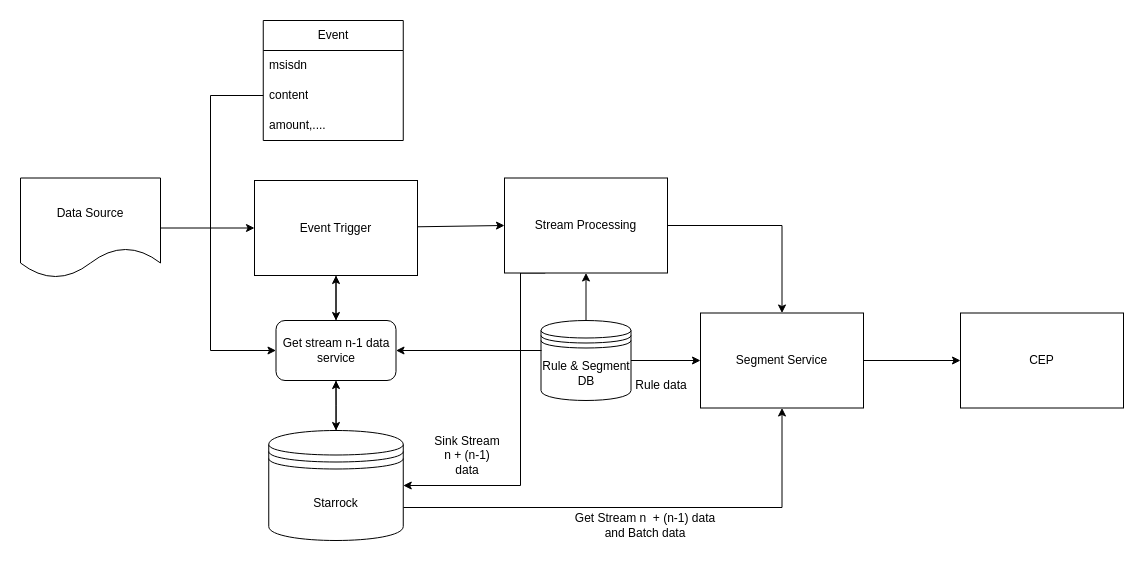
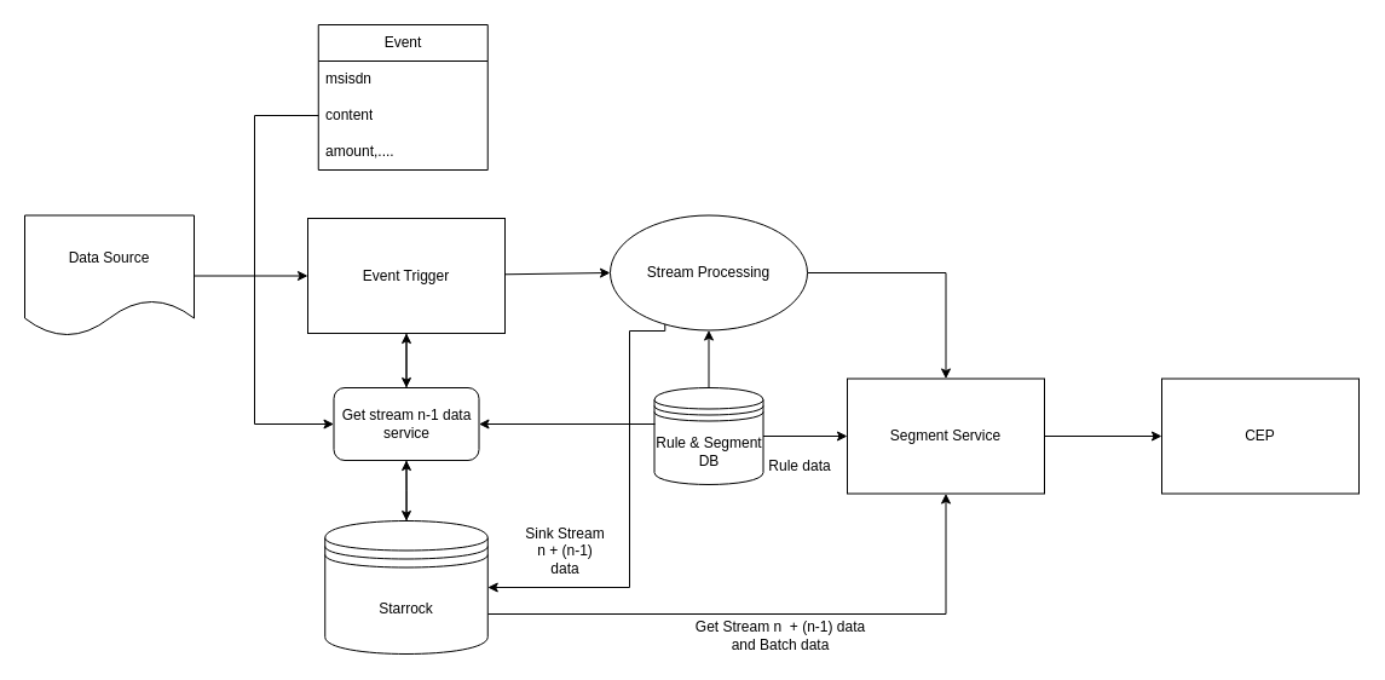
- <mxCell id="24" value="Stream Processing" style="rounded=0;whiteSpace=wrap;html=1;" parent="1" vertex="1"><mxGeometry x="504" y="177.5" width="163" height="95" as="geometry" /></mxCell>
+ <mxCell id="24" value="Stream Processing" style="ellipse;whiteSpace=wrap;html=1;" parent="1" vertex="1"><mxGeometry x="504" y="177.5" width="163" height="95" as="geometry" /></mxCell>
